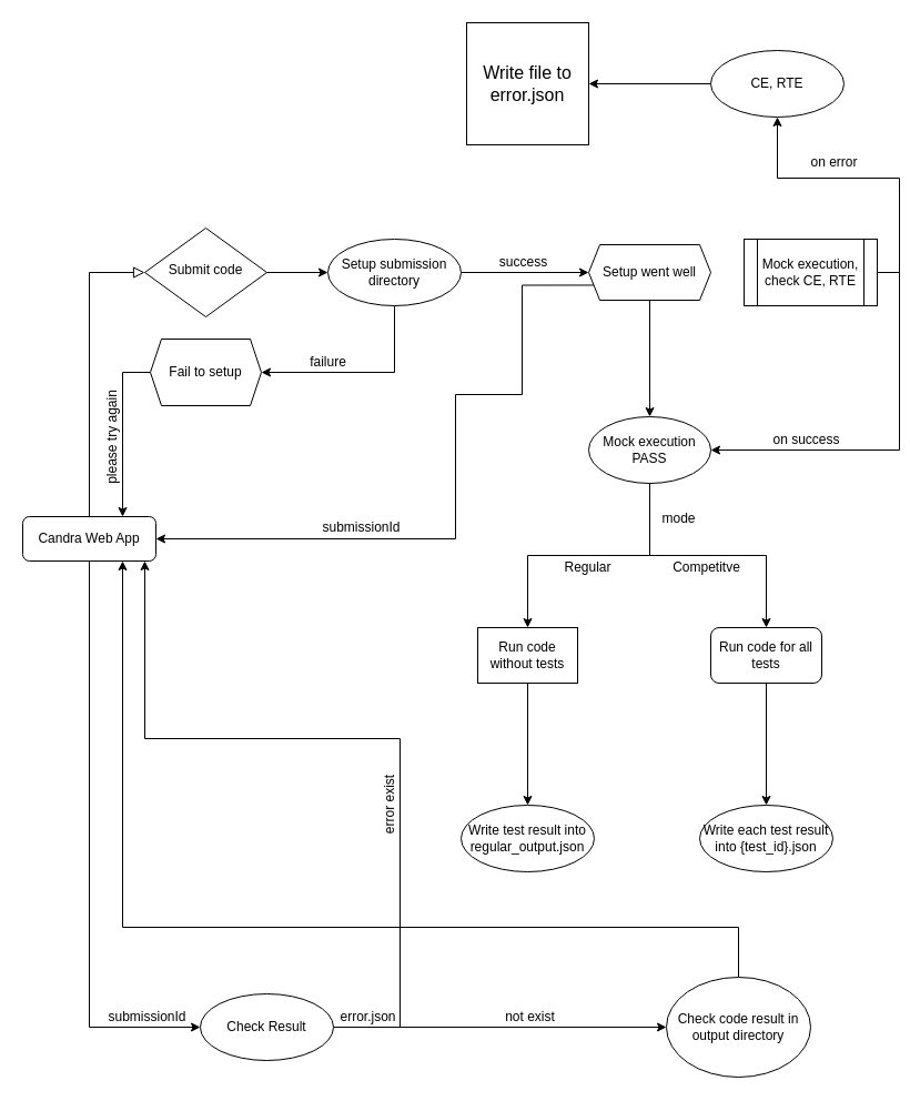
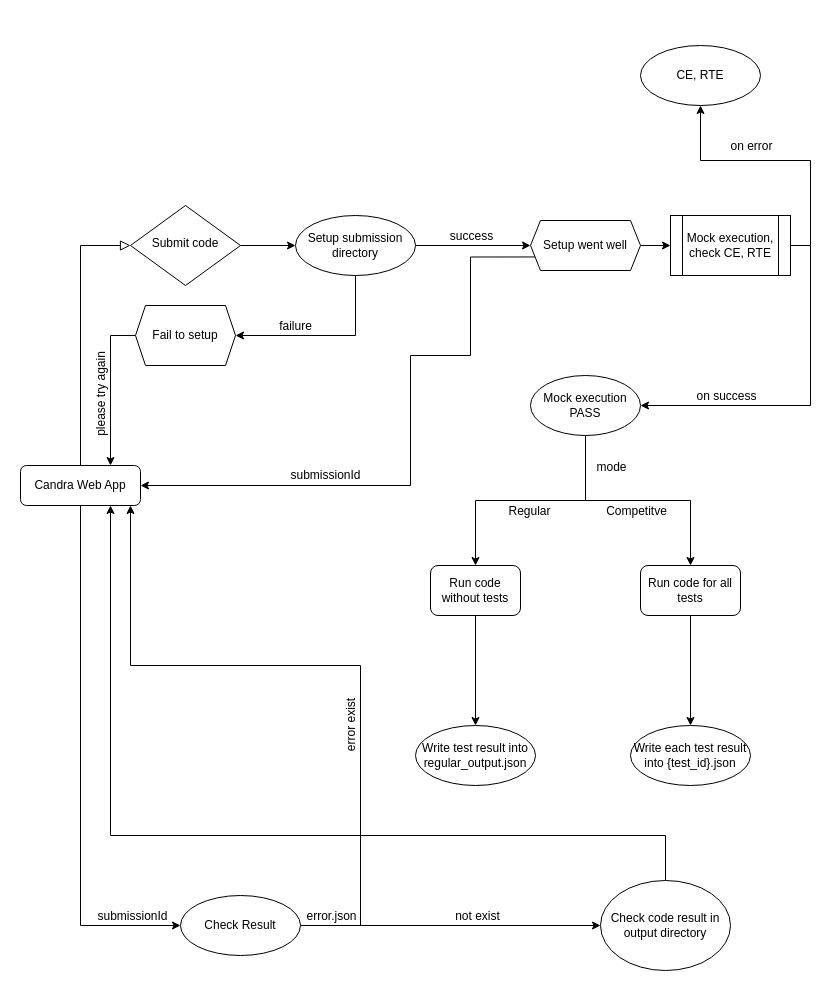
- <mxCell id="34" value="&lt;font style=&quot;font-size: 16px&quot;&gt;Write file to error.json&lt;/font&gt;" style="whiteSpace=wrap;html=1;aspect=fixed;fontSize=12;" vertex="1" parent="1"><mxGeometry x="420" y="20" width="110" height="110" as="geometry" /></mxCell>
- <mxCell id="27" style="edgeStyle=orthogonalEdgeStyle;rounded=0;orthogonalLoop=1;jettySize=auto;html=1;entryX=1;entryY=0.5;entryDx=0;entryDy=0;fontSize=12;" edge="1" parent="1" source="28" target="34"><mxGeometry relative="1" as="geometry" /></mxCell>
- <mxCell id="22" style="edgeStyle=orthogonalEdgeStyle;rounded=0;orthogonalLoop=1;jettySize=auto;html=1;fontSize=12;" edge="1" parent="1" source="23" target="40"><mxGeometry relative="1" as="geometry" /></mxCell>
+ <mxCell id="22" style="edgeStyle=orthogonalEdgeStyle;rounded=0;orthogonalLoop=1;jettySize=auto;html=1;entryX=0;entryY=0.5;entryDx=0;entryDy=0;fontSize=12;" edge="1" parent="1" source="23" target="33"><mxGeometry relative="1" as="geometry" /></mxCell>
- <mxCell id="42" value="Run code without tests" style="whiteSpace=wrap;html=1;fontSize=12;rounded=0;" vertex="1" parent="1"><mxGeometry x="430" y="565" width="90" height="50" as="geometry" /></mxCell>
+ <mxCell id="42" value="Run code without tests" style="rounded=1;whiteSpace=wrap;html=1;fontSize=12;" vertex="1" parent="1"><mxGeometry x="430" y="565" width="90" height="50" as="geometry" /></mxCell>
